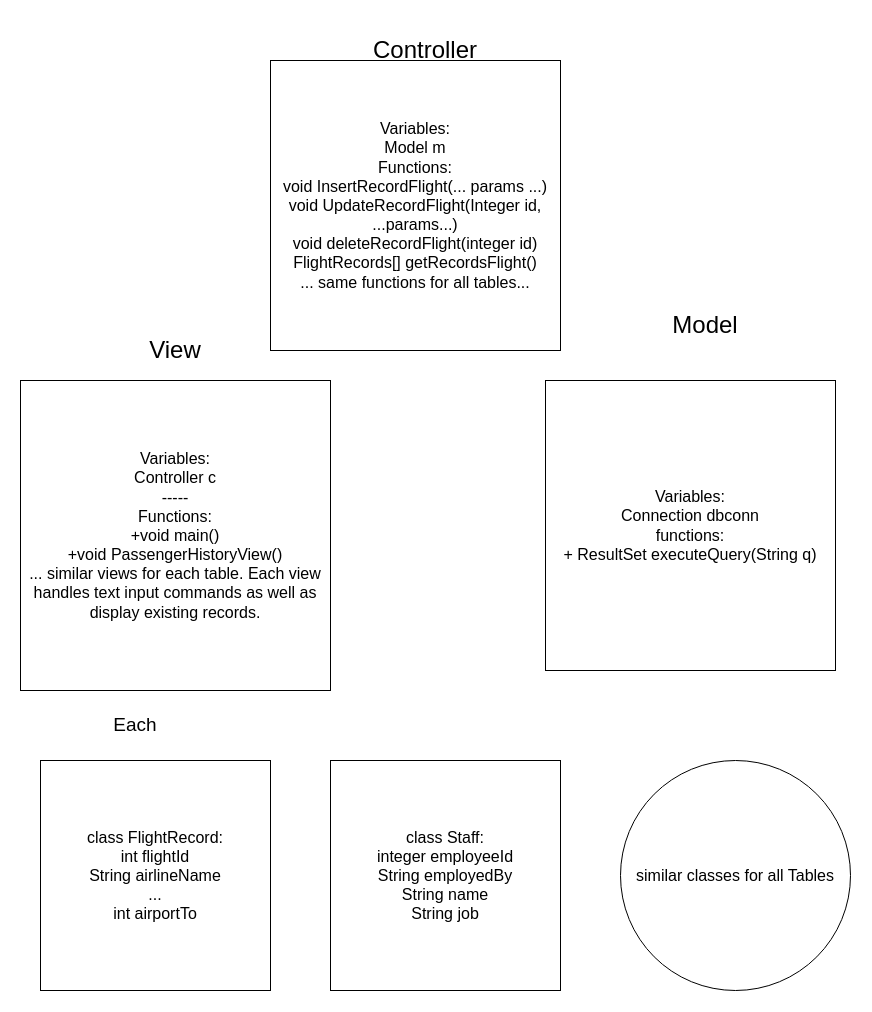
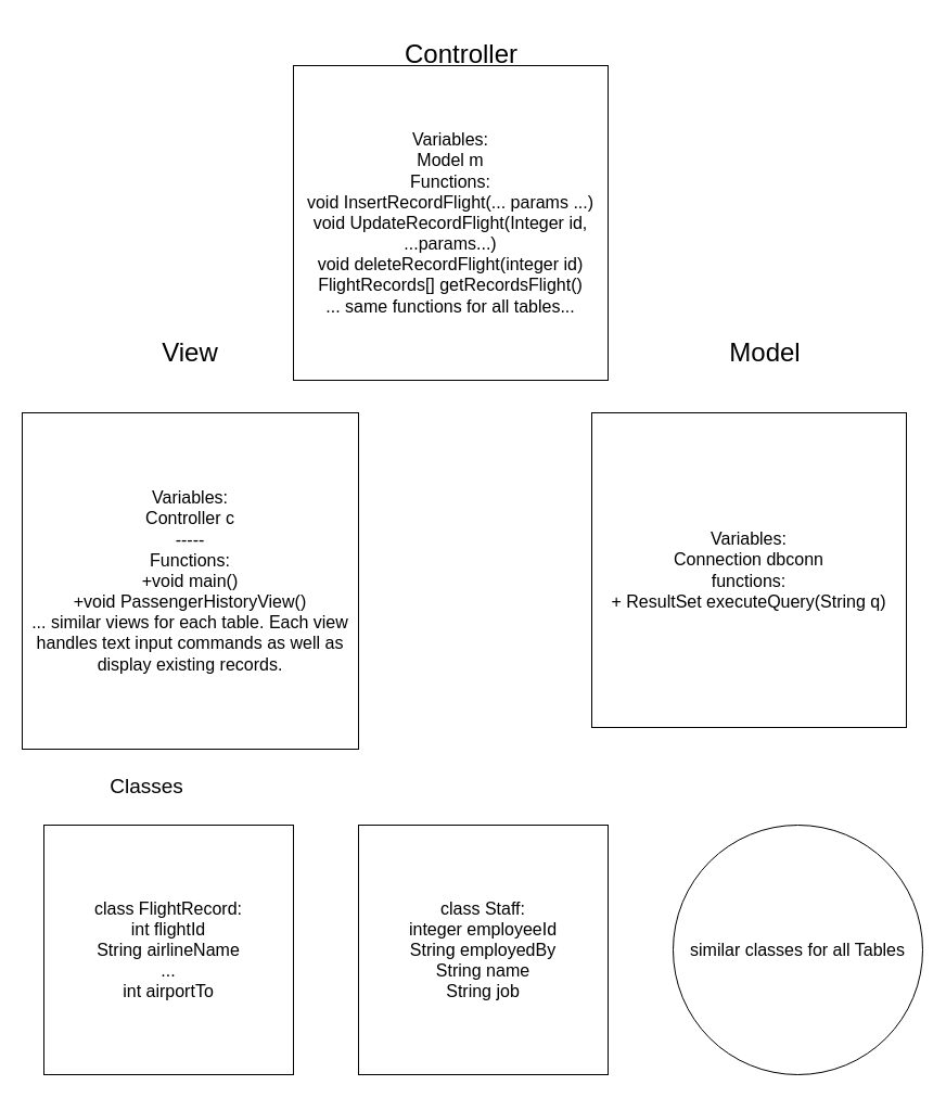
- <mxCell id="7" value="&lt;font style=&quot;font-size: 24px;&quot;&gt;View&lt;/font&gt;" style="text;html=1;strokeColor=none;fillColor=none;align=center;verticalAlign=middle;whiteSpace=wrap;rounded=0;" vertex="1" parent="1"><mxGeometry x="100" y="320" width="150" height="60" as="geometry" /></mxCell>
+ <mxCell id="7" value="&lt;font style=&quot;font-size: 24px;&quot;&gt;View&lt;/font&gt;" style="text;html=1;strokeColor=none;fillColor=none;align=center;verticalAlign=middle;whiteSpace=wrap;rounded=0;" vertex="1" parent="1"><mxGeometry x="100" y="295" width="150" height="60" as="geometry" /></mxCell>
- <mxCell id="10" value="&lt;font style=&quot;font-size: 19px;&quot;&gt;Each&lt;/font&gt;" style="text;html=1;strokeColor=none;fillColor=none;align=center;verticalAlign=middle;whiteSpace=wrap;rounded=0;fontSize=16;" vertex="1" parent="1"><mxGeometry x="45" y="690" width="180" height="70" as="geometry" /></mxCell>
+ <mxCell id="10" value="&lt;font style=&quot;font-size: 19px;&quot;&gt;Classes&lt;/font&gt;" style="text;html=1;strokeColor=none;fillColor=none;align=center;verticalAlign=middle;whiteSpace=wrap;rounded=0;fontSize=16;" vertex="1" parent="1"><mxGeometry x="45" y="690" width="180" height="70" as="geometry" /></mxCell>
